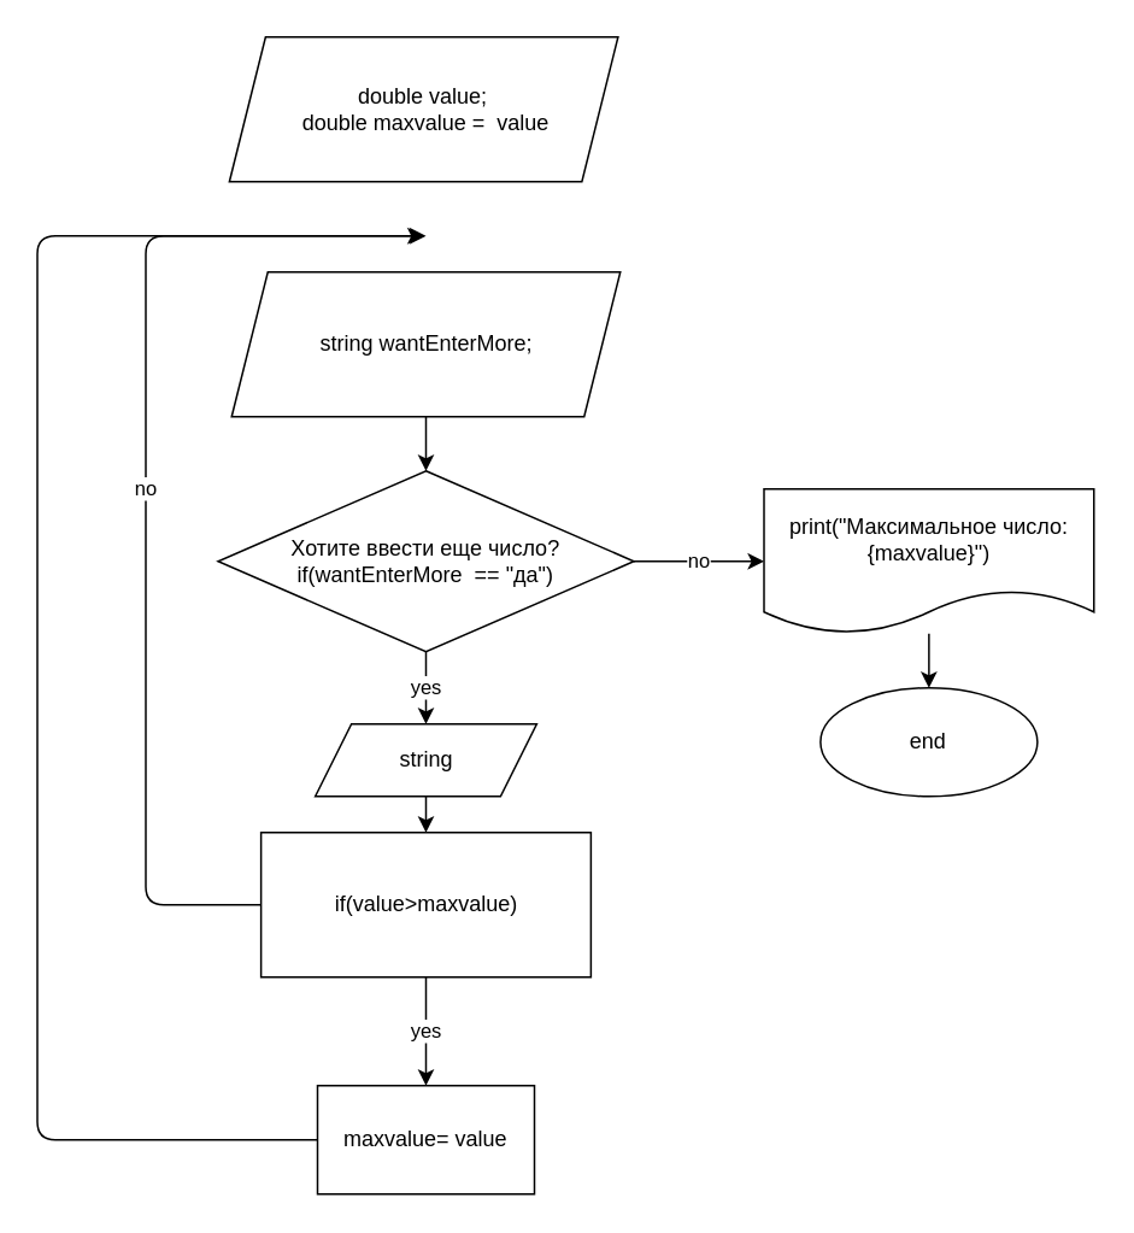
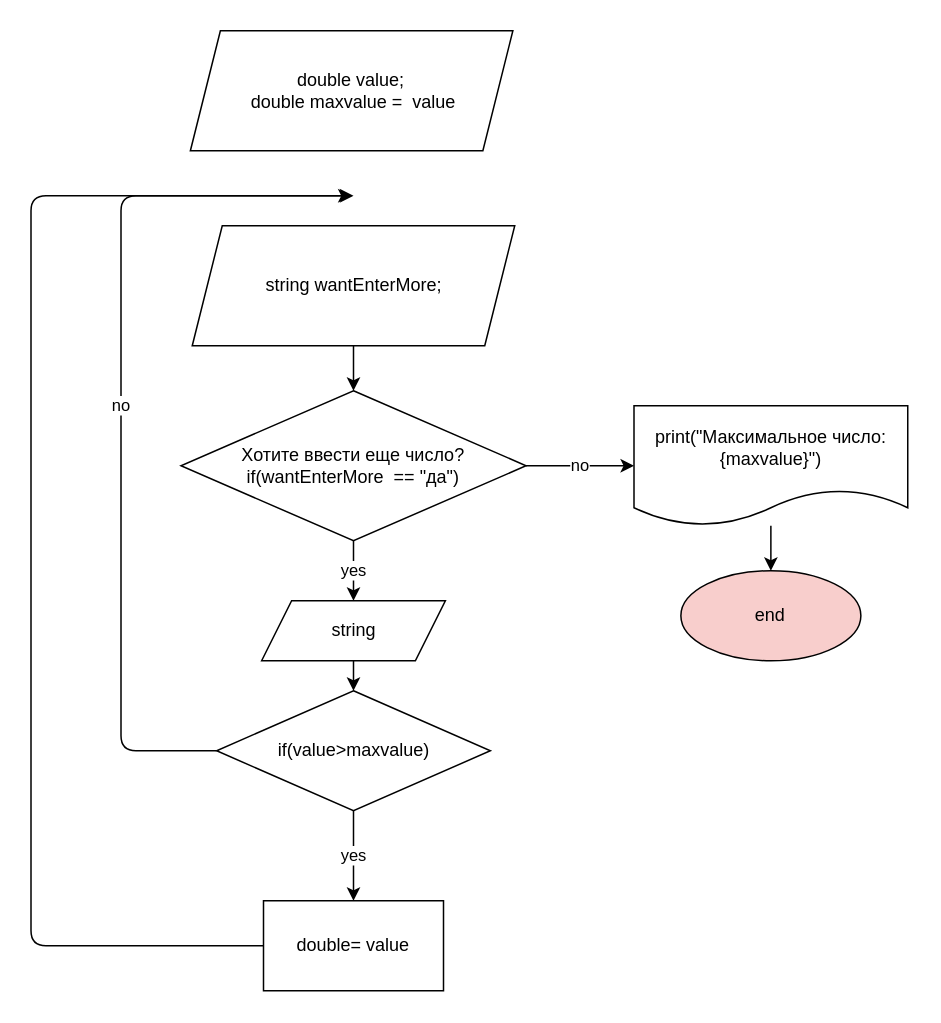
- <mxCell id="17" value="end" style="ellipse;whiteSpace=wrap;html=1;" vertex="1" parent="1"><mxGeometry x="453.25" y="380" width="120" height="60" as="geometry" /></mxCell>
+ <mxCell id="17" value="end" style="ellipse;whiteSpace=wrap;html=1;fillColor=#f8cecc;" vertex="1" parent="1"><mxGeometry x="453.25" y="380" width="120" height="60" as="geometry" /></mxCell>
- <mxCell id="10" value="&amp;nbsp;if(value&amp;gt;maxvalue)&amp;nbsp;" style="whiteSpace=wrap;html=1;rounded=0;" vertex="1" parent="1"><mxGeometry x="143.75" y="460" width="182.5" height="80" as="geometry" /></mxCell>
+ <mxCell id="10" value="&amp;nbsp;if(value&amp;gt;maxvalue)&amp;nbsp;" style="rhombus;whiteSpace=wrap;html=1;" vertex="1" parent="1"><mxGeometry x="143.75" y="460" width="182.5" height="80" as="geometry" /></mxCell>
- <mxCell id="12" value="&lt;span&gt;maxvalue=&amp;nbsp;&lt;/span&gt;value" style="whiteSpace=wrap;html=1;" vertex="1" parent="1"><mxGeometry x="175" y="600" width="120" height="60" as="geometry" /></mxCell>
+ <mxCell id="12" value="&lt;span&gt;double=&amp;nbsp;&lt;/span&gt;value" style="whiteSpace=wrap;html=1;" vertex="1" parent="1"><mxGeometry x="175" y="600" width="120" height="60" as="geometry" /></mxCell>
